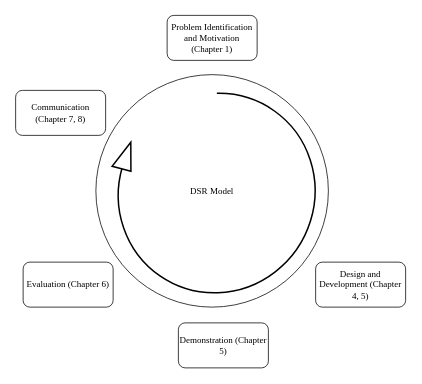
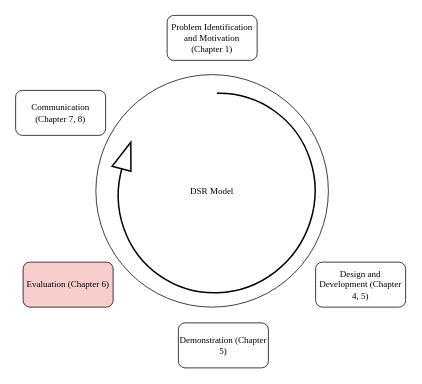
- <mxCell id="6" value="Evaluation (Chapter 6)" style="rounded=1;whiteSpace=wrap;html=1;fontFamily=Times New Roman;" parent="1" vertex="1"><mxGeometry x="30" y="349" width="120" height="60" as="geometry" /></mxCell>
+ <mxCell id="6" value="Evaluation (Chapter 6)" style="rounded=1;whiteSpace=wrap;html=1;fontFamily=Times New Roman;fillColor=#f8cecc;" parent="1" vertex="1"><mxGeometry x="30" y="349" width="120" height="60" as="geometry" /></mxCell>
